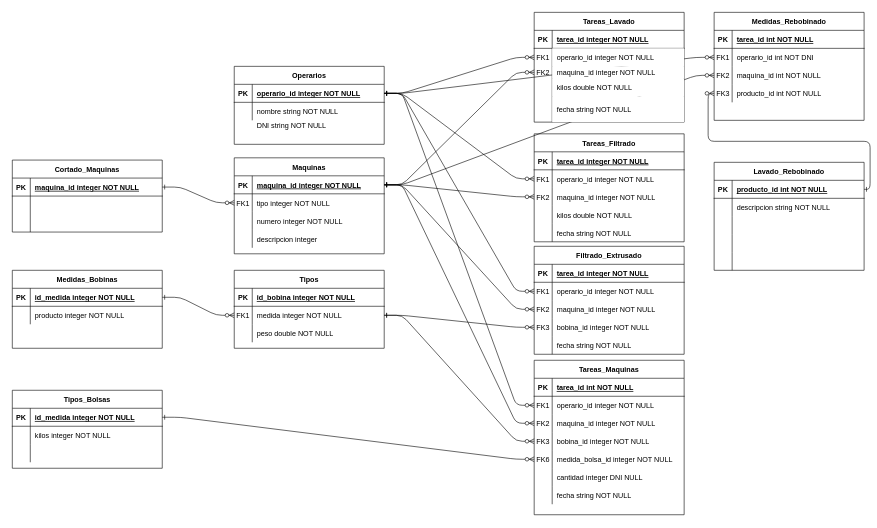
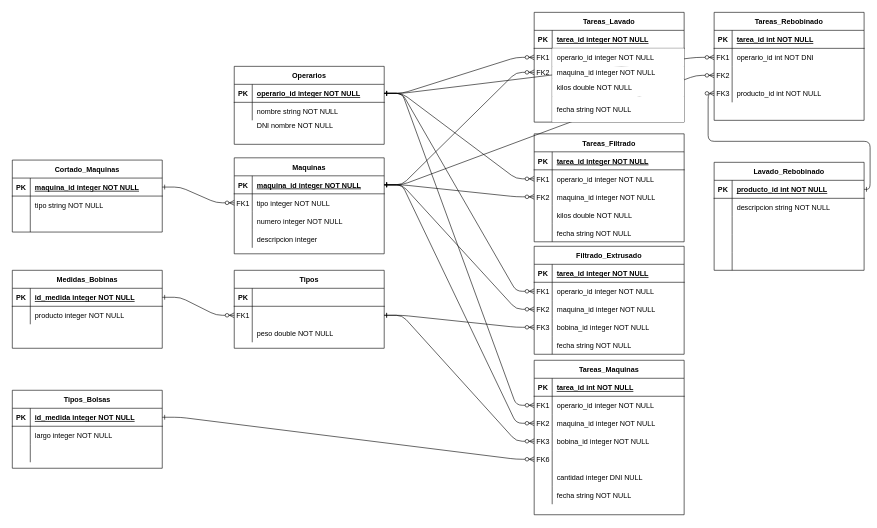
- <mxCell id="119" value="Medidas_Rebobinado" style="shape=table;startSize=30;container=1;collapsible=1;childLayout=tableLayout;fixedRows=1;rowLines=0;fontStyle=1;align=center;resizeLast=1;" parent="1" vertex="1"><mxGeometry x="1190" y="20" width="250" height="180" as="geometry" /></mxCell>
+ <mxCell id="119" value="Tareas_Rebobinado" style="shape=table;startSize=30;container=1;collapsible=1;childLayout=tableLayout;fixedRows=1;rowLines=0;fontStyle=1;align=center;resizeLast=1;" parent="1" vertex="1"><mxGeometry x="1190" y="20" width="250" height="180" as="geometry" /></mxCell>
- <mxCell id="128" value="maquina_id int NOT NULL" style="shape=partialRectangle;overflow=hidden;connectable=0;fillColor=none;top=0;left=0;bottom=0;right=0;align=left;spacingLeft=6;" parent="126" vertex="1"><mxGeometry x="30" width="220" height="30" as="geometry" /></mxCell>
- <mxCell id="136" value="DNI string NOT NULL" style="shape=partialRectangle;overflow=hidden;connectable=0;fillColor=none;top=0;left=0;bottom=0;right=0;align=left;spacingLeft=6;" parent="1" vertex="1"><mxGeometry x="420" y="192.5" width="220" height="30" as="geometry" /></mxCell>
+ <mxCell id="136" value="DNI nombre NOT NULL" style="shape=partialRectangle;overflow=hidden;connectable=0;fillColor=none;top=0;left=0;bottom=0;right=0;align=left;spacingLeft=6;" parent="1" vertex="1"><mxGeometry x="420" y="192.5" width="220" height="30" as="geometry" /></mxCell>
+ <mxCell id="143" value="tipo string NOT NULL" style="shape=partialRectangle;overflow=hidden;connectable=0;fillColor=none;top=0;left=0;bottom=0;right=0;align=left;spacingLeft=6;" parent="141" vertex="1"><mxGeometry x="30" width="220" height="30" as="geometry" /></mxCell>
- <mxCell id="27" value="id_bobina integer NOT NULL " style="shape=partialRectangle;overflow=hidden;connectable=0;fillColor=none;top=0;left=0;bottom=0;right=0;align=left;spacingLeft=6;fontStyle=5;" parent="25" vertex="1"><mxGeometry x="30" width="220" height="30" as="geometry" /></mxCell>
- <mxCell id="30" value="medida integer NOT NULL" style="shape=partialRectangle;overflow=hidden;connectable=0;fillColor=none;top=0;left=0;bottom=0;right=0;align=left;spacingLeft=6;" parent="28" vertex="1"><mxGeometry x="30" width="220" height="30" as="geometry" /></mxCell>
- <mxCell id="113" value="kilos integer NOT NULL" style="shape=partialRectangle;overflow=hidden;connectable=0;fillColor=none;top=0;left=0;bottom=0;right=0;align=left;spacingLeft=6;" parent="111" vertex="1"><mxGeometry x="30" width="220" height="30" as="geometry" /></mxCell>
+ <mxCell id="113" value="largo integer NOT NULL" style="shape=partialRectangle;overflow=hidden;connectable=0;fillColor=none;top=0;left=0;bottom=0;right=0;align=left;spacingLeft=6;" parent="111" vertex="1"><mxGeometry x="30" width="220" height="30" as="geometry" /></mxCell>
- <mxCell id="78" value="medida_bolsa_id integer NOT NULL" style="shape=partialRectangle;overflow=hidden;connectable=0;fillColor=none;top=0;left=0;bottom=0;right=0;align=left;spacingLeft=6;" parent="76" vertex="1"><mxGeometry x="30" width="220" height="30" as="geometry" /></mxCell>
